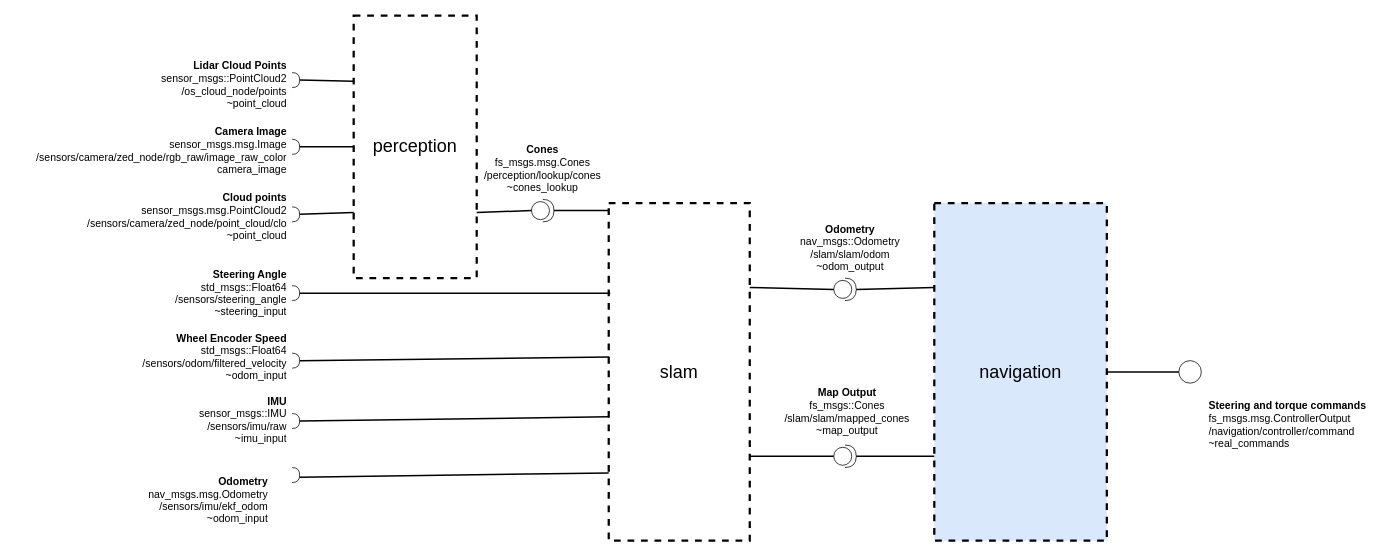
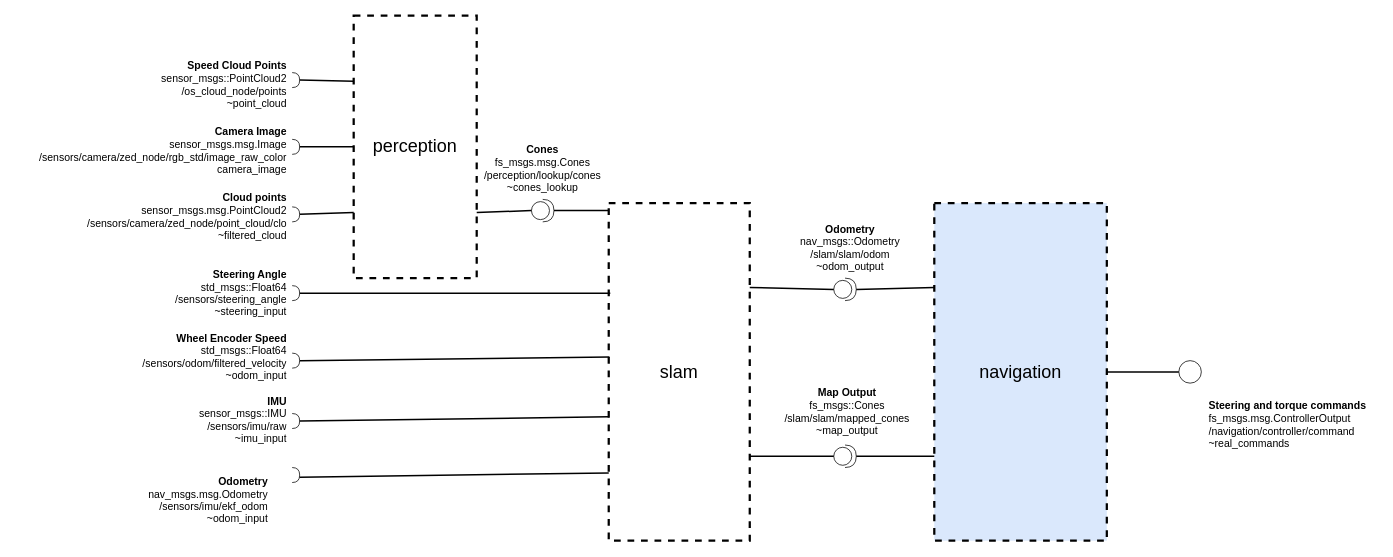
- <mxCell id="16" value="&lt;div style=&quot;color: rgb(0 , 0 , 0) ; font-size: 14px&quot;&gt;&lt;b&gt;&lt;font style=&quot;font-size: 14px&quot;&gt;Lidar Cloud Points&lt;br&gt;&lt;/font&gt;&lt;/b&gt;&lt;/div&gt;&lt;div style=&quot;font-size: 14px&quot;&gt;sensor_msgs::PointCloud2&lt;br&gt;&lt;font style=&quot;font-size: 14px&quot;&gt;&lt;span style=&quot;color: rgb(0 , 0 , 0)&quot;&gt;&lt;/span&gt;&lt;/font&gt;&lt;/div&gt;&lt;div style=&quot;font-size: 14px&quot;&gt;&lt;span class=&quot;pl-s&quot;&gt;/os_cloud_node/points&lt;/span&gt;&lt;/div&gt;&lt;div style=&quot;font-size: 14px&quot;&gt;&lt;span class=&quot;pl-s&quot;&gt;~point_cloud&lt;/span&gt;&lt;/div&gt;" style="html=1;whiteSpace=wrap;;overflow=width;html=1;spacing=3;strokeOpacity=0;fillOpacity=0;fillColor=#ffffff;align=right;" parent="1" vertex="1"><mxGeometry x="160" y="78" width="222" height="67.5" as="geometry" /></mxCell>
+ <mxCell id="16" value="&lt;div style=&quot;color: rgb(0 , 0 , 0) ; font-size: 14px&quot;&gt;&lt;b&gt;&lt;font style=&quot;font-size: 14px&quot;&gt;Speed Cloud Points&lt;br&gt;&lt;/font&gt;&lt;/b&gt;&lt;/div&gt;&lt;div style=&quot;font-size: 14px&quot;&gt;sensor_msgs::PointCloud2&lt;br&gt;&lt;font style=&quot;font-size: 14px&quot;&gt;&lt;span style=&quot;color: rgb(0 , 0 , 0)&quot;&gt;&lt;/span&gt;&lt;/font&gt;&lt;/div&gt;&lt;div style=&quot;font-size: 14px&quot;&gt;&lt;span class=&quot;pl-s&quot;&gt;/os_cloud_node/points&lt;/span&gt;&lt;/div&gt;&lt;div style=&quot;font-size: 14px&quot;&gt;&lt;span class=&quot;pl-s&quot;&gt;~point_cloud&lt;/span&gt;&lt;/div&gt;" style="html=1;whiteSpace=wrap;;overflow=width;html=1;spacing=3;strokeOpacity=0;fillOpacity=0;fillColor=#ffffff;align=right;" parent="1" vertex="1"><mxGeometry x="160" y="78" width="222" height="67.5" as="geometry" /></mxCell>
- <mxCell id="17" value="&lt;div style=&quot;color: rgb(0 , 0 , 0) ; font-size: 14px&quot;&gt;&lt;font style=&quot;font-size: 14px&quot;&gt;&lt;b&gt;Camera Image&lt;/b&gt;&lt;br&gt;&lt;/font&gt;&lt;/div&gt;&lt;div style=&quot;font-size: 14px&quot;&gt;&lt;font style=&quot;font-size: 14px&quot;&gt;&lt;span style=&quot;color: rgb(0 , 0 , 0)&quot;&gt;&lt;span class=&quot;pl-s1&quot;&gt;sensor_msgs&lt;/span&gt;.&lt;span class=&quot;pl-s1&quot;&gt;msg&lt;/span&gt;.&lt;span class=&quot;pl-v&quot;&gt;Image&lt;/span&gt;&lt;/span&gt;&lt;/font&gt;&lt;/div&gt;&lt;div style=&quot;font-size: 14px&quot;&gt;&lt;span class=&quot;pl-s&quot;&gt;&lt;span class=&quot;pl-pds&quot;&gt;&lt;/span&gt;/sensors/camera/zed_node/rgb_raw/image_raw_color&lt;span class=&quot;pl-pds&quot;&gt;&lt;/span&gt;&lt;/span&gt;&lt;br&gt;&lt;span class=&quot;pl-s&quot;&gt;&lt;/span&gt;&lt;/div&gt;&lt;div style=&quot;font-size: 14px&quot;&gt;&lt;span class=&quot;pl-s&quot;&gt;camera_image&lt;/span&gt;&lt;br&gt;&lt;font style=&quot;font-size: 14px&quot;&gt;&lt;span style=&quot;color: rgb(0 , 0 , 0)&quot;&gt;&lt;/span&gt;&lt;/font&gt;&lt;/div&gt;" style="html=1;whiteSpace=wrap;;overflow=width;html=1;spacing=3;strokeOpacity=0;fillOpacity=0;fillColor=#ffffff;align=right;" parent="1" vertex="1"><mxGeometry x="20" y="165" width="362" height="69" as="geometry" /></mxCell>
+ <mxCell id="17" value="&lt;div style=&quot;color: rgb(0 , 0 , 0) ; font-size: 14px&quot;&gt;&lt;font style=&quot;font-size: 14px&quot;&gt;&lt;b&gt;Camera Image&lt;/b&gt;&lt;br&gt;&lt;/font&gt;&lt;/div&gt;&lt;div style=&quot;font-size: 14px&quot;&gt;&lt;font style=&quot;font-size: 14px&quot;&gt;&lt;span style=&quot;color: rgb(0 , 0 , 0)&quot;&gt;&lt;span class=&quot;pl-s1&quot;&gt;sensor_msgs&lt;/span&gt;.&lt;span class=&quot;pl-s1&quot;&gt;msg&lt;/span&gt;.&lt;span class=&quot;pl-v&quot;&gt;Image&lt;/span&gt;&lt;/span&gt;&lt;/font&gt;&lt;/div&gt;&lt;div style=&quot;font-size: 14px&quot;&gt;&lt;span class=&quot;pl-s&quot;&gt;&lt;span class=&quot;pl-pds&quot;&gt;&lt;/span&gt;/sensors/camera/zed_node/rgb_std/image_raw_color&lt;span class=&quot;pl-pds&quot;&gt;&lt;/span&gt;&lt;/span&gt;&lt;br&gt;&lt;span class=&quot;pl-s&quot;&gt;&lt;/span&gt;&lt;/div&gt;&lt;div style=&quot;font-size: 14px&quot;&gt;&lt;span class=&quot;pl-s&quot;&gt;camera_image&lt;/span&gt;&lt;br&gt;&lt;font style=&quot;font-size: 14px&quot;&gt;&lt;span style=&quot;color: rgb(0 , 0 , 0)&quot;&gt;&lt;/span&gt;&lt;/font&gt;&lt;/div&gt;" style="html=1;whiteSpace=wrap;;overflow=width;html=1;spacing=3;strokeOpacity=0;fillOpacity=0;fillColor=#ffffff;align=right;" parent="1" vertex="1"><mxGeometry x="20" y="165" width="362" height="69" as="geometry" /></mxCell>
- <mxCell id="18" value="&lt;div style=&quot;color: rgb(0 , 0 , 0) ; font-size: 14px&quot;&gt;&lt;font style=&quot;font-size: 14px&quot;&gt;&lt;b&gt;Cloud points&lt;/b&gt;&lt;/font&gt;&lt;font style=&quot;font-size: 14px&quot;&gt;&lt;br&gt;&lt;/font&gt;&lt;/div&gt;&lt;div style=&quot;font-size: 14px&quot;&gt;sensor_msgs.msg.PointCloud2&lt;span class=&quot;pl-s&quot;&gt;&lt;span class=&quot;pl-s&quot;&gt;&lt;br&gt;&lt;/span&gt;&lt;/span&gt;&lt;/div&gt;&lt;div style=&quot;font-size: 14px&quot;&gt;&lt;span class=&quot;pl-s&quot;&gt;&lt;span class=&quot;pl-pds&quot;&gt;&lt;/span&gt;/sensors/camera/zed_node/point_cloud/cloud_registered&lt;span class=&quot;pl-pds&quot;&gt;&lt;/span&gt;&lt;/span&gt;&lt;/div&gt;&lt;div style=&quot;font-size: 14px&quot;&gt;&lt;span class=&quot;pl-s&quot;&gt;&lt;span class=&quot;pl-s&quot;&gt;~point_cloud&lt;/span&gt;&lt;/span&gt;&lt;br&gt;&lt;font style=&quot;font-size: 14px&quot;&gt;&lt;span style=&quot;color: rgb(0 , 0 , 0)&quot;&gt;&lt;/span&gt;&lt;/font&gt;&lt;/div&gt;" style="html=1;whiteSpace=wrap;;overflow=width;html=1;spacing=3;strokeOpacity=0;fillOpacity=0;fillColor=#ffffff;align=right;" parent="1" vertex="1"><mxGeometry x="116" y="244" width="266" height="88" as="geometry" /></mxCell>
+ <mxCell id="18" value="&lt;div style=&quot;color: rgb(0 , 0 , 0) ; font-size: 14px&quot;&gt;&lt;font style=&quot;font-size: 14px&quot;&gt;&lt;b&gt;Cloud points&lt;/b&gt;&lt;/font&gt;&lt;font style=&quot;font-size: 14px&quot;&gt;&lt;br&gt;&lt;/font&gt;&lt;/div&gt;&lt;div style=&quot;font-size: 14px&quot;&gt;sensor_msgs.msg.PointCloud2&lt;span class=&quot;pl-s&quot;&gt;&lt;span class=&quot;pl-s&quot;&gt;&lt;br&gt;&lt;/span&gt;&lt;/span&gt;&lt;/div&gt;&lt;div style=&quot;font-size: 14px&quot;&gt;&lt;span class=&quot;pl-s&quot;&gt;&lt;span class=&quot;pl-pds&quot;&gt;&lt;/span&gt;/sensors/camera/zed_node/point_cloud/cloud_registered&lt;span class=&quot;pl-pds&quot;&gt;&lt;/span&gt;&lt;/span&gt;&lt;/div&gt;&lt;div style=&quot;font-size: 14px&quot;&gt;&lt;span class=&quot;pl-s&quot;&gt;&lt;span class=&quot;pl-s&quot;&gt;~filtered_cloud&lt;/span&gt;&lt;/span&gt;&lt;br&gt;&lt;font style=&quot;font-size: 14px&quot;&gt;&lt;span style=&quot;color: rgb(0 , 0 , 0)&quot;&gt;&lt;/span&gt;&lt;/font&gt;&lt;/div&gt;" style="html=1;whiteSpace=wrap;;overflow=width;html=1;spacing=3;strokeOpacity=0;fillOpacity=0;fillColor=#ffffff;align=right;" parent="1" vertex="1"><mxGeometry x="116" y="244" width="266" height="88" as="geometry" /></mxCell>
